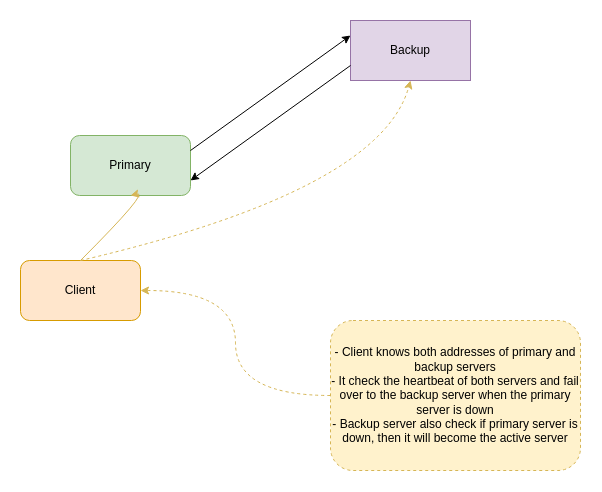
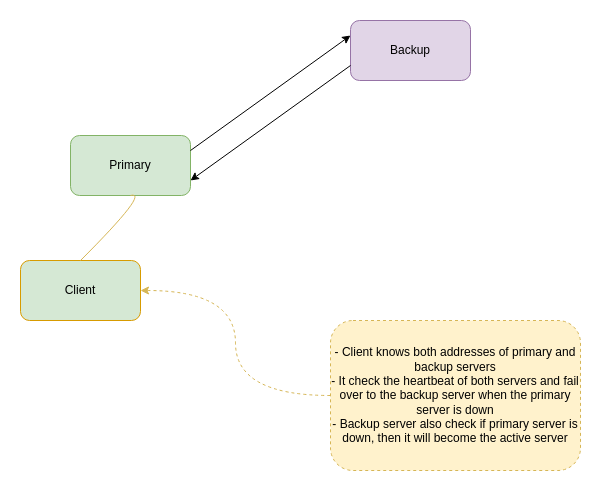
- <mxCell id="3" value="Backup" style="whiteSpace=wrap;html=1;fillColor=#e1d5e7;strokeColor=#9673a6;rounded=0;" vertex="1" parent="1"><mxGeometry x="350" y="20" width="120" height="60" as="geometry" /></mxCell>
+ <mxCell id="3" value="Backup" style="rounded=1;whiteSpace=wrap;html=1;fillColor=#e1d5e7;strokeColor=#9673a6;" vertex="1" parent="1"><mxGeometry x="350" y="20" width="120" height="60" as="geometry" /></mxCell>
- <mxCell id="8" value="" style="endArrow=classic;html=1;rounded=0;exitX=0.5;exitY=0;exitDx=0;exitDy=0;entryX=0.5;entryY=1;entryDx=0;entryDy=0;fillColor=#fff2cc;strokeColor=#d6b656;curved=1;dashed=1;" edge="1" parent="1" source="4" target="3"><mxGeometry width="50" height="50" relative="1" as="geometry"><mxPoint x="280" y="190" as="sourcePoint" /><mxPoint x="330" y="140" as="targetPoint" /><Array as="points"><mxPoint x="380" y="190" /></Array></mxGeometry></mxCell>
- <mxCell id="7" value="" style="endArrow=classic;html=1;rounded=0;exitX=0.5;exitY=0;exitDx=0;exitDy=0;entryX=0.5;entryY=1;entryDx=0;entryDy=0;fillColor=#fff2cc;strokeColor=#d6b656;curved=1;" edge="1" parent="1" source="4" target="2"><mxGeometry width="50" height="50" relative="1" as="geometry"><mxPoint x="280" y="190" as="sourcePoint" /><mxPoint x="330" y="140" as="targetPoint" /><Array as="points"><mxPoint x="150" y="190" /></Array></mxGeometry></mxCell>
+ <mxCell id="7" value="" style="endArrow=none;html=1;rounded=0;exitX=0.5;exitY=0;exitDx=0;exitDy=0;entryX=0.5;entryY=1;entryDx=0;entryDy=0;fillColor=#fff2cc;strokeColor=#d6b656;curved=1;" edge="1" parent="1" source="4" target="2"><mxGeometry width="50" height="50" relative="1" as="geometry"><mxPoint x="280" y="190" as="sourcePoint" /><mxPoint x="330" y="140" as="targetPoint" /><Array as="points"><mxPoint x="150" y="190" /></Array></mxGeometry></mxCell>
- <mxCell id="4" value="Client" style="rounded=1;whiteSpace=wrap;html=1;fillColor=#ffe6cc;strokeColor=#d79b00;" vertex="1" parent="1"><mxGeometry x="20" y="260" width="120" height="60" as="geometry" /></mxCell>
+ <mxCell id="4" value="Client" style="rounded=1;whiteSpace=wrap;html=1;fillColor=#d5e8d4;strokeColor=#d79b00;" vertex="1" parent="1"><mxGeometry x="20" y="260" width="120" height="60" as="geometry" /></mxCell>
